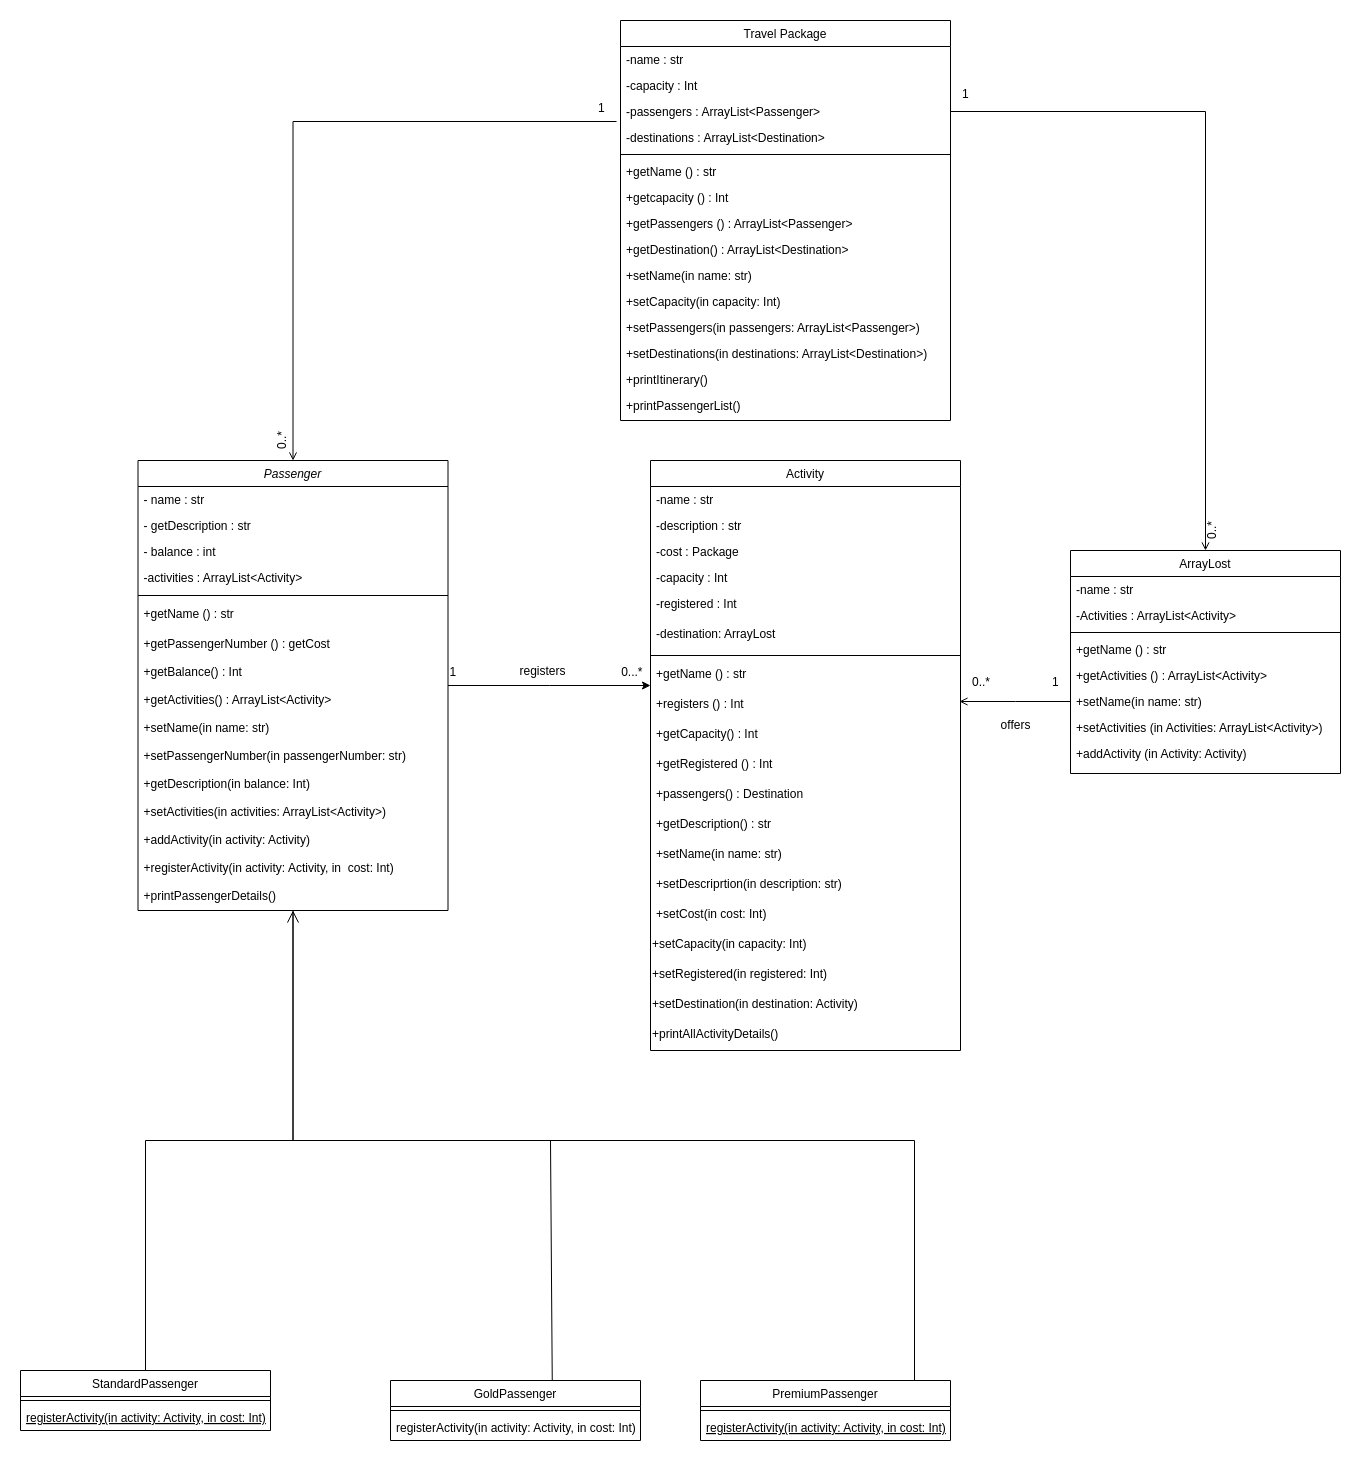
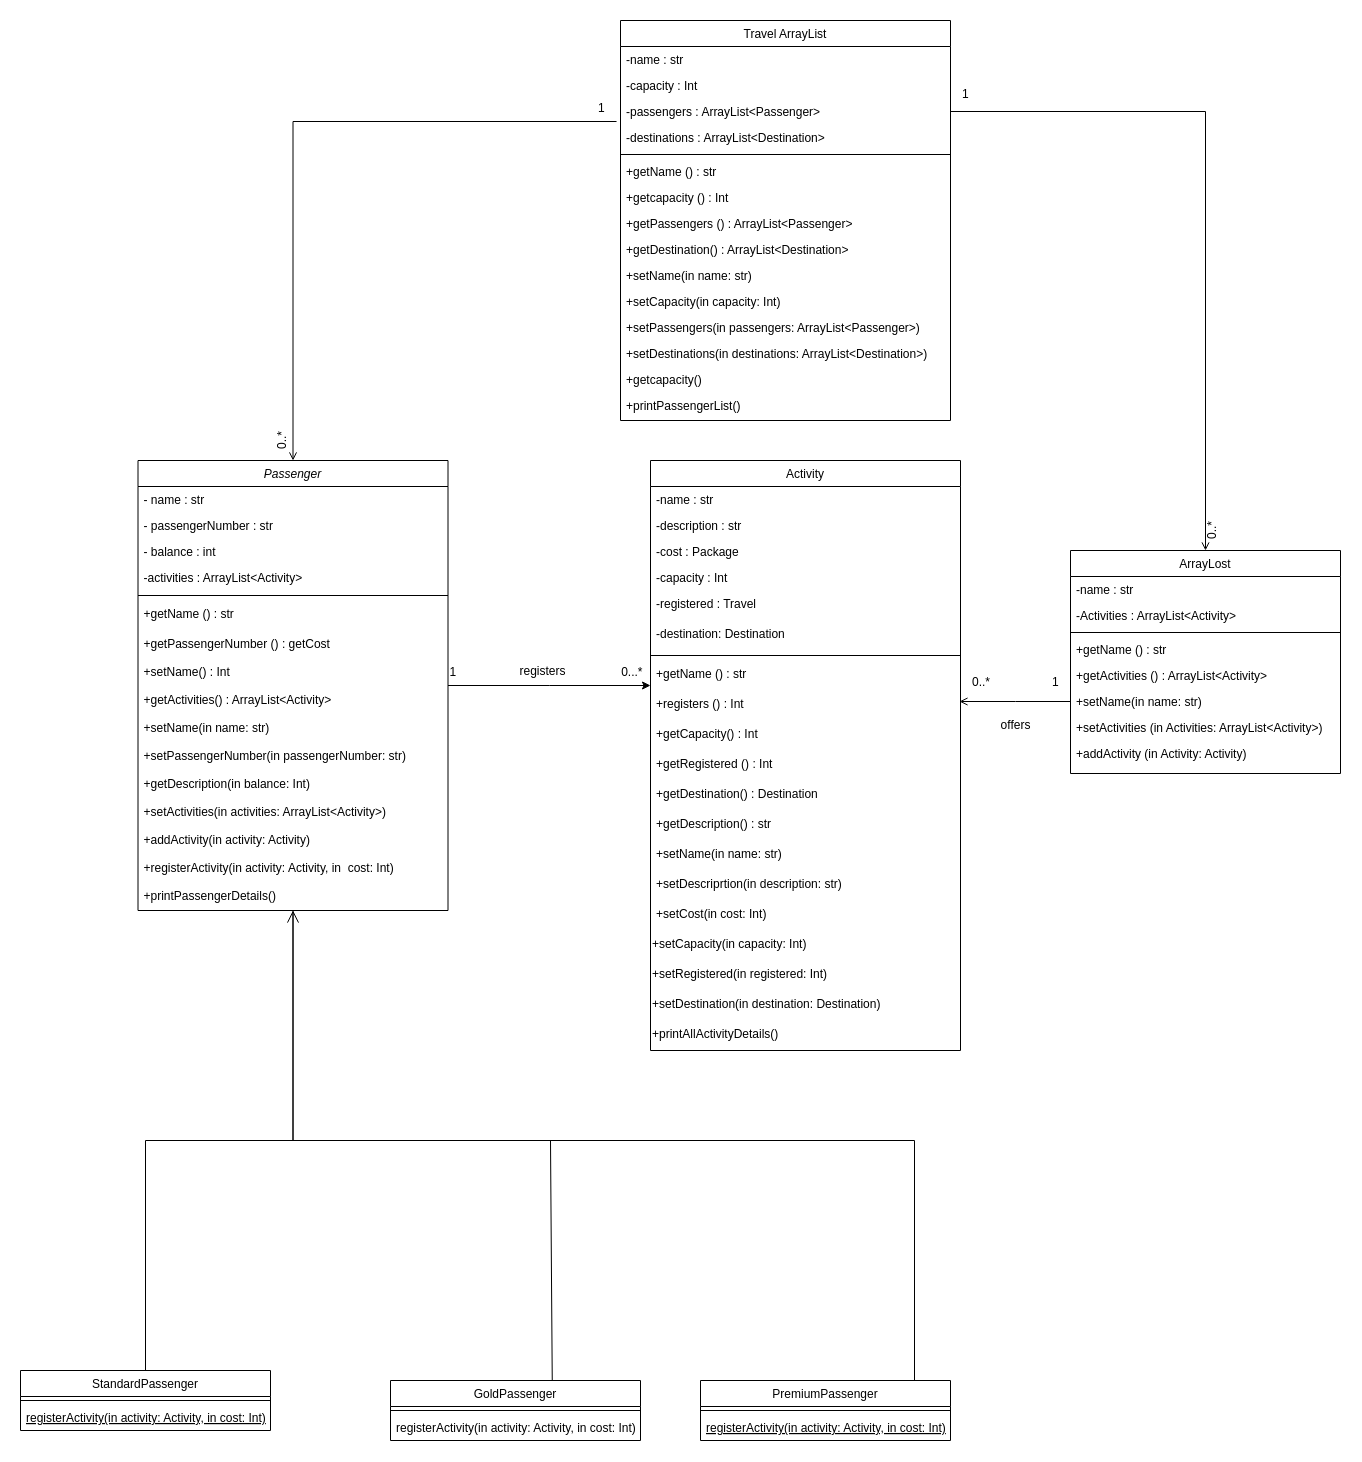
- <mxCell id="65" value="Travel Package" style="swimlane;fontStyle=0;align=center;verticalAlign=top;childLayout=stackLayout;horizontal=1;startSize=26;horizontalStack=0;resizeParent=1;resizeLast=0;collapsible=1;marginBottom=0;rounded=0;shadow=0;strokeWidth=1;" vertex="1" parent="1"><mxGeometry x="620" y="20" width="330" height="400" as="geometry"><mxRectangle x="550" y="140" width="160" height="26" as="alternateBounds" /></mxGeometry></mxCell>
+ <mxCell id="65" value="Travel ArrayList" style="swimlane;fontStyle=0;align=center;verticalAlign=top;childLayout=stackLayout;horizontal=1;startSize=26;horizontalStack=0;resizeParent=1;resizeLast=0;collapsible=1;marginBottom=0;rounded=0;shadow=0;strokeWidth=1;" vertex="1" parent="1"><mxGeometry x="620" y="20" width="330" height="400" as="geometry"><mxRectangle x="550" y="140" width="160" height="26" as="alternateBounds" /></mxGeometry></mxCell>
- <mxCell id="79" value="+printItinerary()" style="text;align=left;verticalAlign=top;spacingLeft=4;spacingRight=4;overflow=hidden;rotatable=0;points=[[0,0.5],[1,0.5]];portConstraint=eastwest;" vertex="1" parent="65"><mxGeometry y="346" width="330" height="26" as="geometry" /></mxCell>
+ <mxCell id="79" value="+getcapacity()" style="text;align=left;verticalAlign=top;spacingLeft=4;spacingRight=4;overflow=hidden;rotatable=0;points=[[0,0.5],[1,0.5]];portConstraint=eastwest;" vertex="1" parent="65"><mxGeometry y="346" width="330" height="26" as="geometry" /></mxCell>
- <mxCell id="4" value="- getDescription : str" style="text;align=left;verticalAlign=top;spacingLeft=4;spacingRight=4;overflow=hidden;rotatable=0;points=[[0,0.5],[1,0.5]];portConstraint=eastwest;rounded=0;shadow=0;html=0;" parent="2" vertex="1"><mxGeometry y="52" width="310" height="26" as="geometry" /></mxCell>
+ <mxCell id="4" value="- passengerNumber : str" style="text;align=left;verticalAlign=top;spacingLeft=4;spacingRight=4;overflow=hidden;rotatable=0;points=[[0,0.5],[1,0.5]];portConstraint=eastwest;rounded=0;shadow=0;html=0;" parent="2" vertex="1"><mxGeometry y="52" width="310" height="26" as="geometry" /></mxCell>
- <mxCell id="29" value="-registered : Int" style="text;align=left;verticalAlign=top;spacingLeft=4;spacingRight=4;overflow=hidden;rotatable=0;points=[[0,0.5],[1,0.5]];portConstraint=eastwest;rounded=0;shadow=0;html=0;" parent="24" vertex="1"><mxGeometry y="130" width="310" height="30" as="geometry" /></mxCell>
+ <mxCell id="29" value="-registered : Travel" style="text;align=left;verticalAlign=top;spacingLeft=4;spacingRight=4;overflow=hidden;rotatable=0;points=[[0,0.5],[1,0.5]];portConstraint=eastwest;rounded=0;shadow=0;html=0;" parent="24" vertex="1"><mxGeometry y="130" width="310" height="30" as="geometry" /></mxCell>
- <mxCell id="30" value="-destination: ArrayLost" style="text;align=left;verticalAlign=top;spacingLeft=4;spacingRight=4;overflow=hidden;rotatable=0;points=[[0,0.5],[1,0.5]];portConstraint=eastwest;rounded=0;shadow=0;html=0;" vertex="1" parent="24"><mxGeometry y="160" width="310" height="30" as="geometry" /></mxCell>
+ <mxCell id="30" value="-destination: Destination" style="text;align=left;verticalAlign=top;spacingLeft=4;spacingRight=4;overflow=hidden;rotatable=0;points=[[0,0.5],[1,0.5]];portConstraint=eastwest;rounded=0;shadow=0;html=0;" vertex="1" parent="24"><mxGeometry y="160" width="310" height="30" as="geometry" /></mxCell>
- <mxCell id="10" value="+getBalance() : Int" style="text;align=left;verticalAlign=top;spacingLeft=4;spacingRight=4;overflow=hidden;rotatable=0;points=[[0,0.5],[1,0.5]];portConstraint=eastwest;" vertex="1" parent="2"><mxGeometry y="198" width="310" height="28" as="geometry" /></mxCell>
+ <mxCell id="10" value="+setName() : Int" style="text;align=left;verticalAlign=top;spacingLeft=4;spacingRight=4;overflow=hidden;rotatable=0;points=[[0,0.5],[1,0.5]];portConstraint=eastwest;" vertex="1" parent="2"><mxGeometry y="198" width="310" height="28" as="geometry" /></mxCell>
- <mxCell id="36" value="+passengers() : Destination" style="text;align=left;verticalAlign=top;spacingLeft=4;spacingRight=4;overflow=hidden;rotatable=0;points=[[0,0.5],[1,0.5]];portConstraint=eastwest;" vertex="1" parent="24"><mxGeometry y="320" width="310" height="30" as="geometry" /></mxCell>
+ <mxCell id="36" value="+getDestination() : Destination" style="text;align=left;verticalAlign=top;spacingLeft=4;spacingRight=4;overflow=hidden;rotatable=0;points=[[0,0.5],[1,0.5]];portConstraint=eastwest;" vertex="1" parent="24"><mxGeometry y="320" width="310" height="30" as="geometry" /></mxCell>
- <mxCell id="43" value="+setDestination(in destination: Activity)" style="text;whiteSpace=wrap;html=1;" vertex="1" parent="24"><mxGeometry y="530" width="310" height="30" as="geometry" /></mxCell>
+ <mxCell id="43" value="+setDestination(in destination: Destination)" style="text;whiteSpace=wrap;html=1;" vertex="1" parent="24"><mxGeometry y="530" width="310" height="30" as="geometry" /></mxCell>
